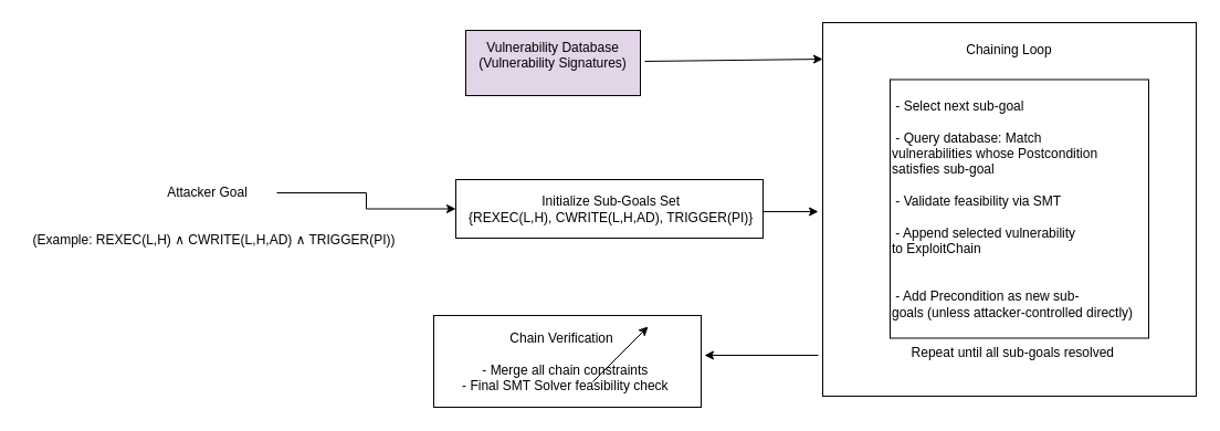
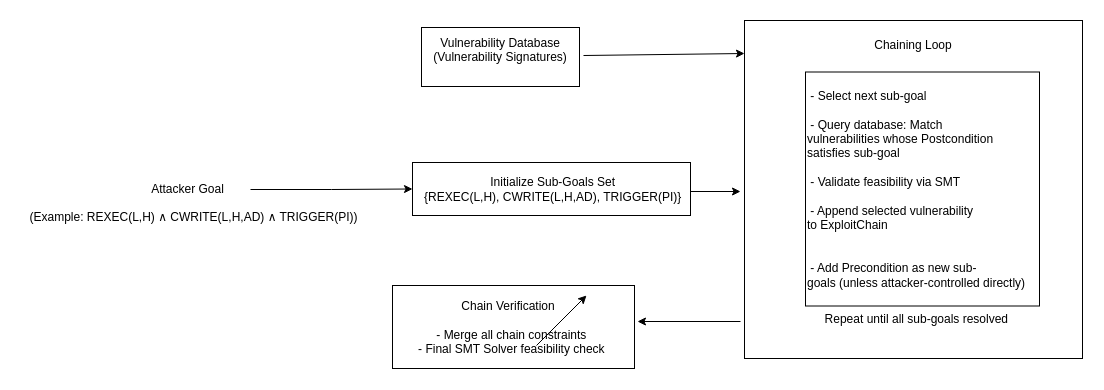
- <mxCell id="5" value="Vulnerability Database&lt;div&gt;(Vulnerability Signatures)&lt;br&gt;&lt;div&gt;&lt;br&gt;&lt;/div&gt;&lt;/div&gt;" style="rounded=0;whiteSpace=wrap;html=1;fillColor=#e1d5e7;" vertex="1" parent="1"><mxGeometry x="421" y="27" width="158" height="59" as="geometry" /></mxCell>
+ <mxCell id="5" value="Vulnerability Database&lt;div&gt;(Vulnerability Signatures)&lt;br&gt;&lt;div&gt;&lt;br&gt;&lt;/div&gt;&lt;/div&gt;" style="rounded=0;whiteSpace=wrap;html=1;" vertex="1" parent="1"><mxGeometry x="421" y="27" width="158" height="59" as="geometry" /></mxCell>
- <mxCell id="3" value="Attacker Goal" style="text;html=1;align=center;verticalAlign=middle;whiteSpace=wrap;rounded=0;" vertex="1" parent="1"><mxGeometry x="125" y="159.5" width="125" height="29" as="geometry" /></mxCell>
+ <mxCell id="3" value="Attacker Goal" style="text;html=1;align=center;verticalAlign=middle;whiteSpace=wrap;rounded=0;" vertex="1" parent="1"><mxGeometry x="125" y="174.5" width="125" height="29" as="geometry" /></mxCell>
